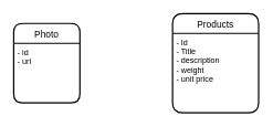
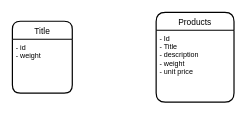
- <mxCell id="4" value="Photo" style="swimlane;childLayout=stackLayout;horizontal=1;startSize=30;horizontalStack=0;rounded=1;fontSize=14;fontStyle=0;strokeWidth=2;resizeParent=0;resizeLast=1;shadow=0;dashed=0;align=center;" parent="1" vertex="1"><mxGeometry x="20" y="35" width="100" height="120" as="geometry" /></mxCell>
+ <mxCell id="4" value="Title" style="swimlane;childLayout=stackLayout;horizontal=1;startSize=30;horizontalStack=0;rounded=1;fontSize=14;fontStyle=0;strokeWidth=2;resizeParent=0;resizeLast=1;shadow=0;dashed=0;align=center;" parent="1" vertex="1"><mxGeometry x="20" y="35" width="100" height="120" as="geometry" /></mxCell>
- <mxCell id="5" value="- id&#10;- url" style="align=left;strokeColor=none;fillColor=none;spacingLeft=4;fontSize=12;verticalAlign=top;resizable=0;rotatable=0;part=1;" parent="4" vertex="1"><mxGeometry y="30" width="100" height="90" as="geometry" /></mxCell>
+ <mxCell id="5" value="- id&#10;- weight" style="align=left;strokeColor=none;fillColor=none;spacingLeft=4;fontSize=12;verticalAlign=top;resizable=0;rotatable=0;part=1;" parent="4" vertex="1"><mxGeometry y="30" width="100" height="90" as="geometry" /></mxCell>
